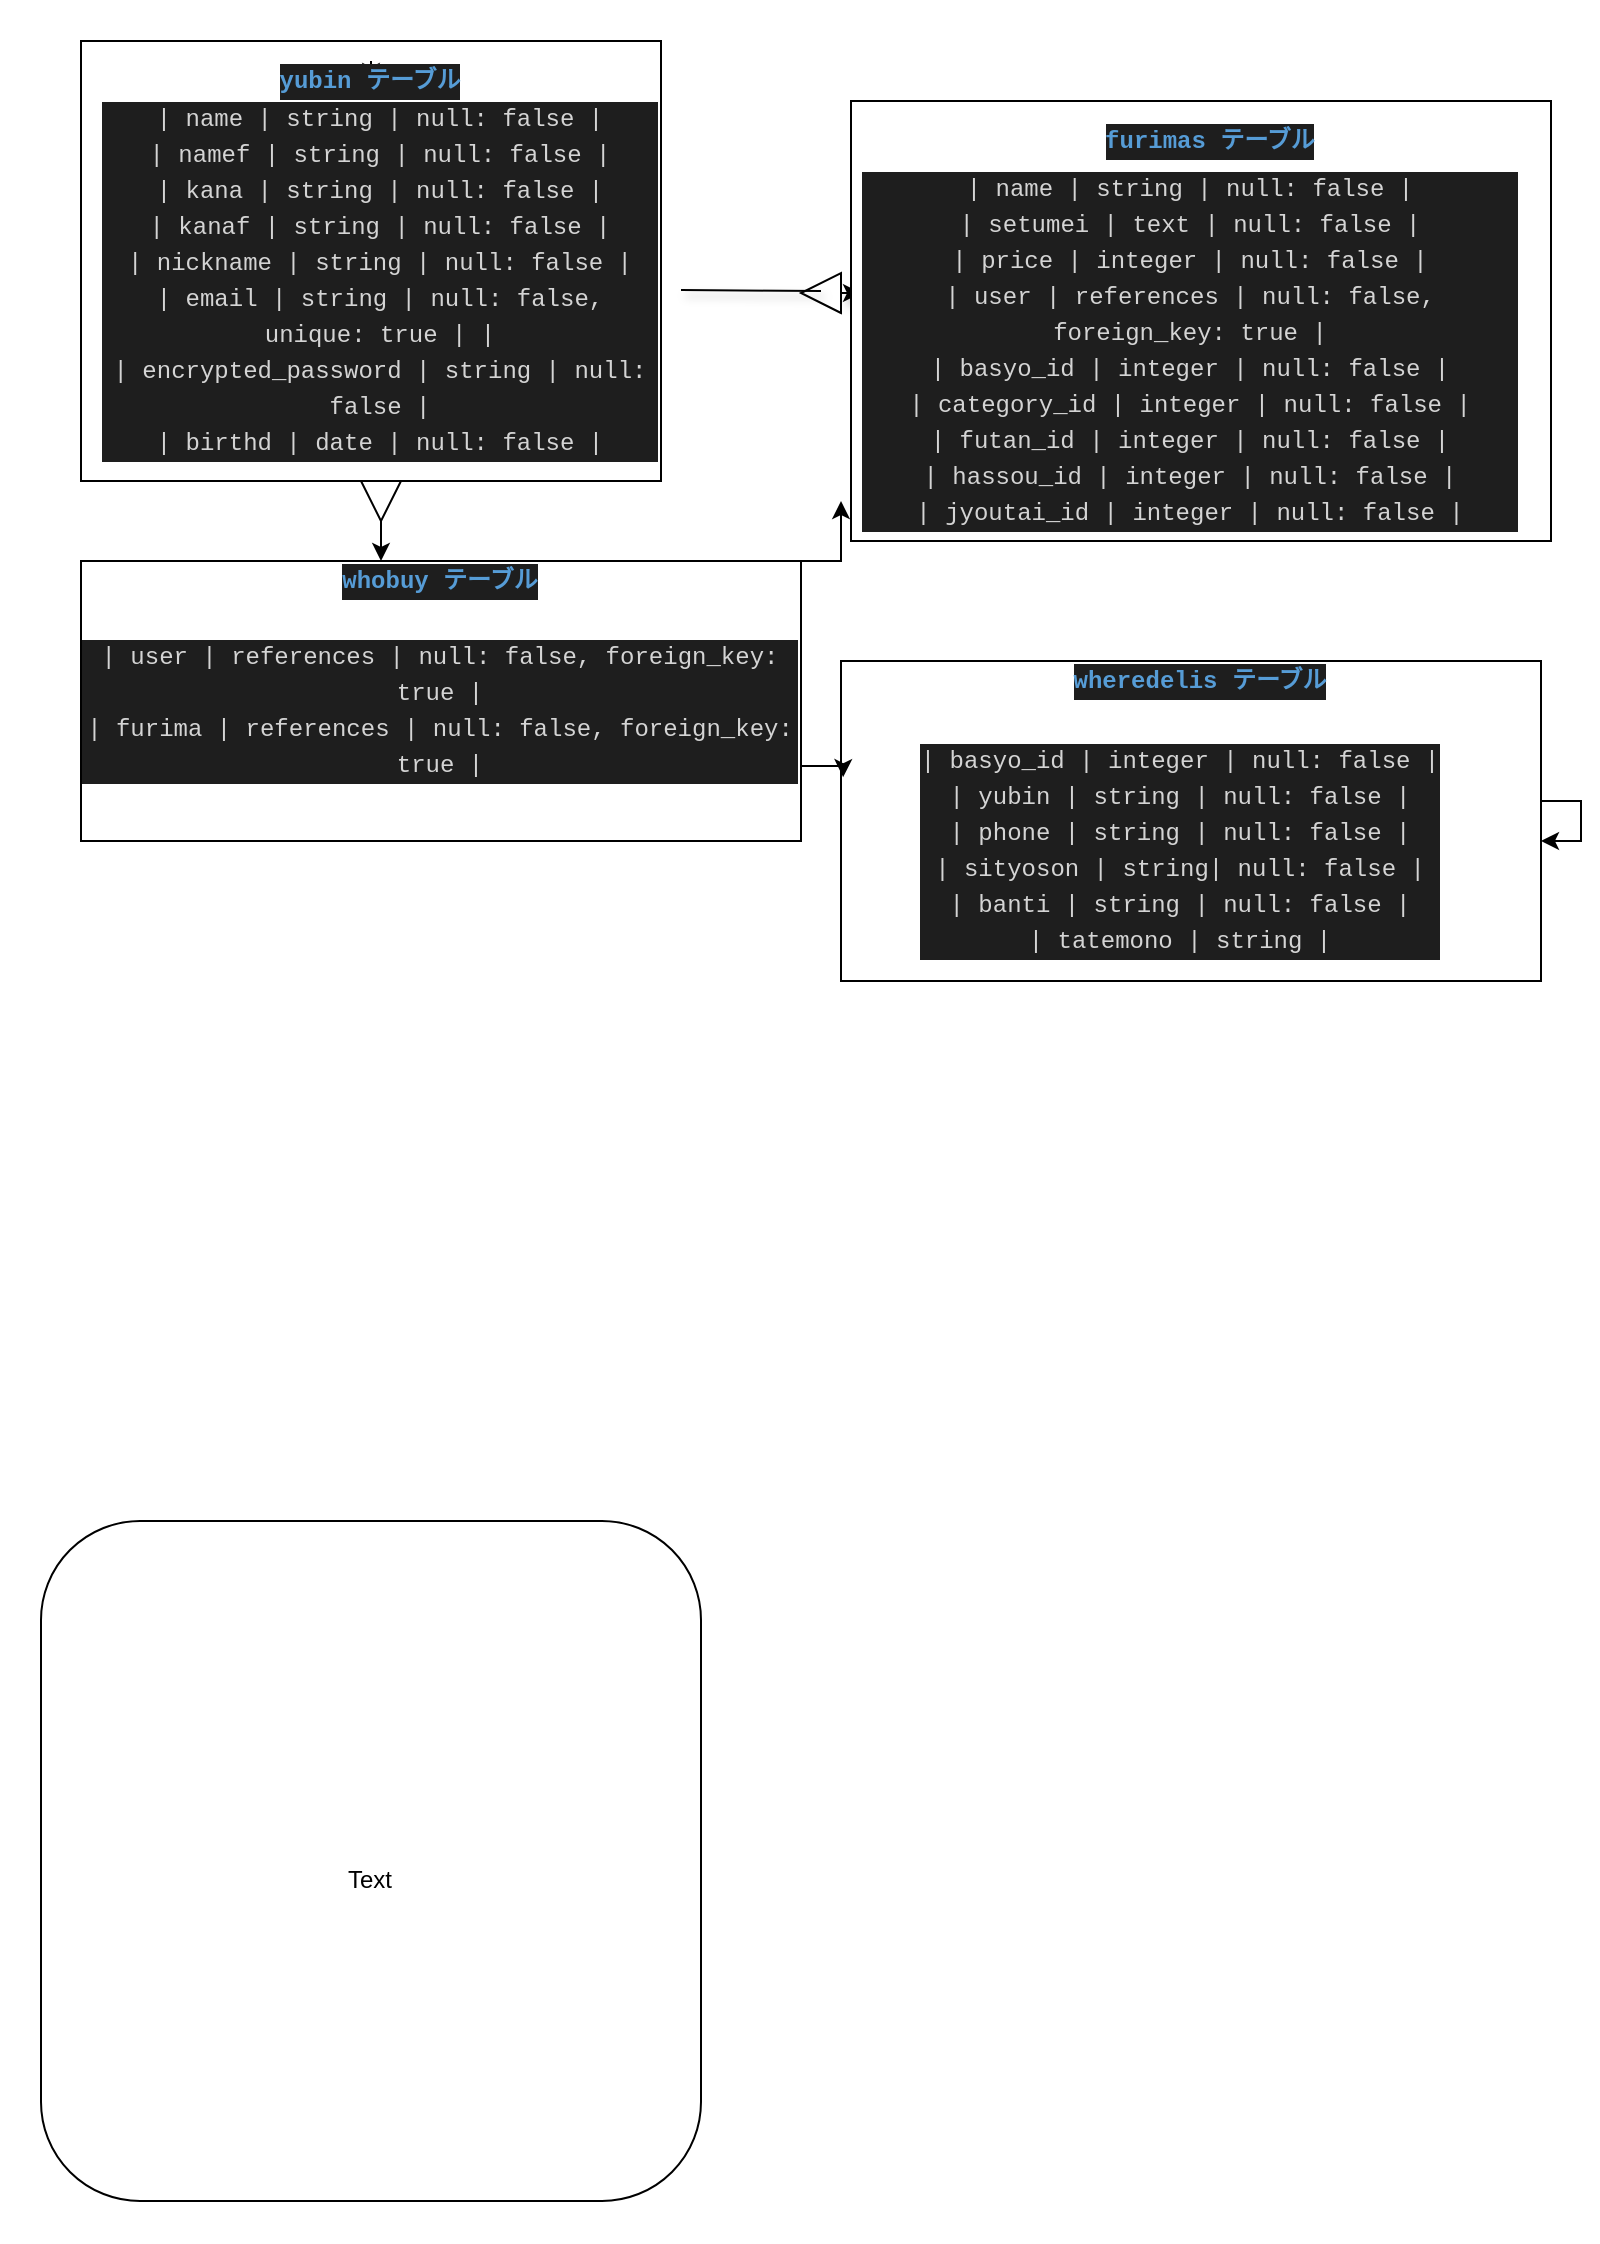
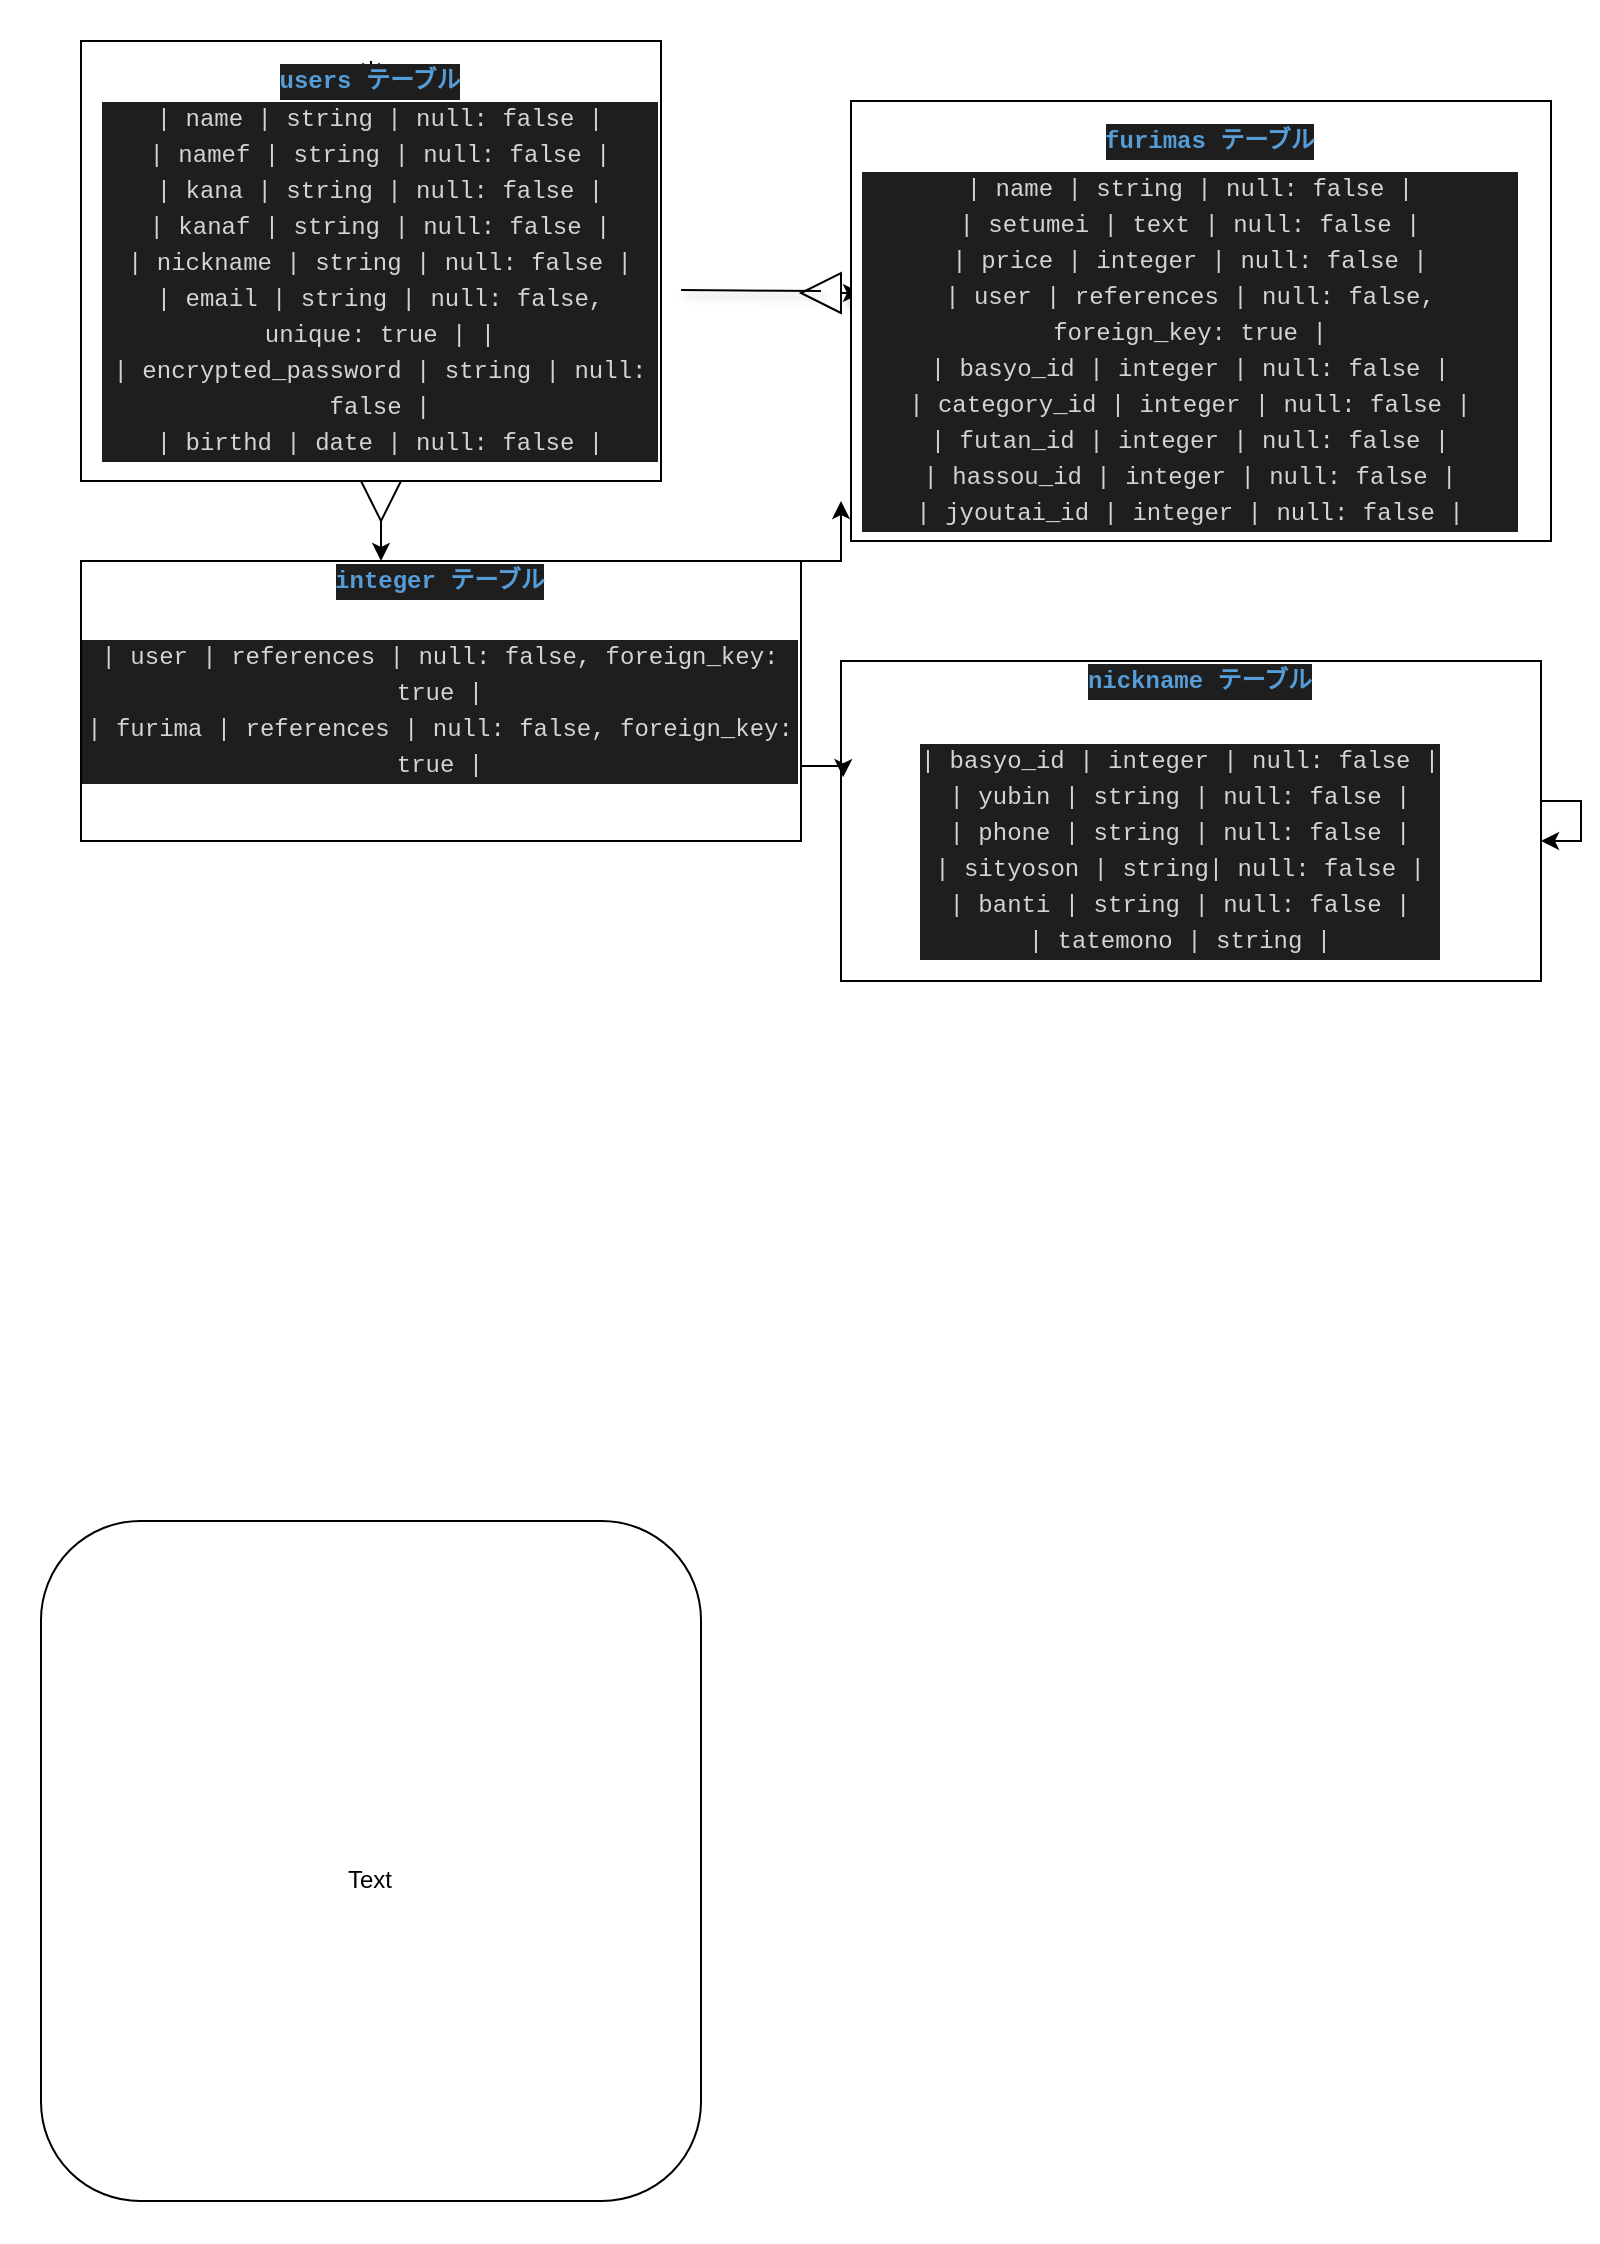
- <mxCell id="9" value="&lt;div style=&quot;color: rgb(212 , 212 , 212) ; background-color: rgb(30 , 30 , 30) ; font-family: &amp;#34;menlo&amp;#34; , &amp;#34;monaco&amp;#34; , &amp;#34;courier new&amp;#34; , monospace ; line-height: 18px&quot;&gt;&lt;span style=&quot;color: #569cd6 ; font-weight: bold&quot;&gt;yubin テーブル&lt;/span&gt;&lt;/div&gt;" style="text;html=1;strokeColor=none;fillColor=none;align=center;verticalAlign=middle;whiteSpace=wrap;rounded=0;" parent="1" vertex="1"><mxGeometry x="65" y="30" width="240" height="20" as="geometry" /></mxCell>
+ <mxCell id="9" value="&lt;div style=&quot;color: rgb(212 , 212 , 212) ; background-color: rgb(30 , 30 , 30) ; font-family: &amp;#34;menlo&amp;#34; , &amp;#34;monaco&amp;#34; , &amp;#34;courier new&amp;#34; , monospace ; line-height: 18px&quot;&gt;&lt;span style=&quot;color: #569cd6 ; font-weight: bold&quot;&gt;users テーブル&lt;/span&gt;&lt;/div&gt;" style="text;html=1;strokeColor=none;fillColor=none;align=center;verticalAlign=middle;whiteSpace=wrap;rounded=0;" parent="1" vertex="1"><mxGeometry x="65" y="30" width="240" height="20" as="geometry" /></mxCell>
- <mxCell id="24" value="&lt;div style=&quot;color: rgb(212 , 212 , 212) ; background-color: rgb(30 , 30 , 30) ; font-family: &amp;#34;menlo&amp;#34; , &amp;#34;monaco&amp;#34; , &amp;#34;courier new&amp;#34; , monospace ; line-height: 18px&quot;&gt;&lt;span style=&quot;color: #569cd6 ; font-weight: bold&quot;&gt;whobuy テーブル&lt;/span&gt;&lt;/div&gt;" style="text;html=1;strokeColor=none;fillColor=none;align=center;verticalAlign=middle;whiteSpace=wrap;rounded=0;" vertex="1" parent="1"><mxGeometry x="60" y="280" width="320" height="20" as="geometry" /></mxCell>
+ <mxCell id="24" value="&lt;div style=&quot;color: rgb(212 , 212 , 212) ; background-color: rgb(30 , 30 , 30) ; font-family: &amp;#34;menlo&amp;#34; , &amp;#34;monaco&amp;#34; , &amp;#34;courier new&amp;#34; , monospace ; line-height: 18px&quot;&gt;&lt;span style=&quot;color: #569cd6 ; font-weight: bold&quot;&gt;integer テーブル&lt;/span&gt;&lt;/div&gt;" style="text;html=1;strokeColor=none;fillColor=none;align=center;verticalAlign=middle;whiteSpace=wrap;rounded=0;" vertex="1" parent="1"><mxGeometry x="60" y="280" width="320" height="20" as="geometry" /></mxCell>
- <mxCell id="17" value="&lt;div style=&quot;color: rgb(212 , 212 , 212) ; background-color: rgb(30 , 30 , 30) ; font-family: &amp;#34;menlo&amp;#34; , &amp;#34;monaco&amp;#34; , &amp;#34;courier new&amp;#34; , monospace ; line-height: 18px&quot;&gt;&lt;span style=&quot;color: #569cd6 ; font-weight: bold&quot;&gt;wheredelis テーブル&lt;/span&gt;&lt;/div&gt;" style="text;html=1;strokeColor=none;fillColor=none;align=center;verticalAlign=middle;whiteSpace=wrap;rounded=0;" vertex="1" parent="1"><mxGeometry x="530" y="330" width="140" height="20" as="geometry" /></mxCell>
+ <mxCell id="17" value="&lt;div style=&quot;color: rgb(212 , 212 , 212) ; background-color: rgb(30 , 30 , 30) ; font-family: &amp;#34;menlo&amp;#34; , &amp;#34;monaco&amp;#34; , &amp;#34;courier new&amp;#34; , monospace ; line-height: 18px&quot;&gt;&lt;span style=&quot;color: #569cd6 ; font-weight: bold&quot;&gt;nickname テーブル&lt;/span&gt;&lt;/div&gt;" style="text;html=1;strokeColor=none;fillColor=none;align=center;verticalAlign=middle;whiteSpace=wrap;rounded=0;" vertex="1" parent="1"><mxGeometry x="530" y="330" width="140" height="20" as="geometry" /></mxCell>
